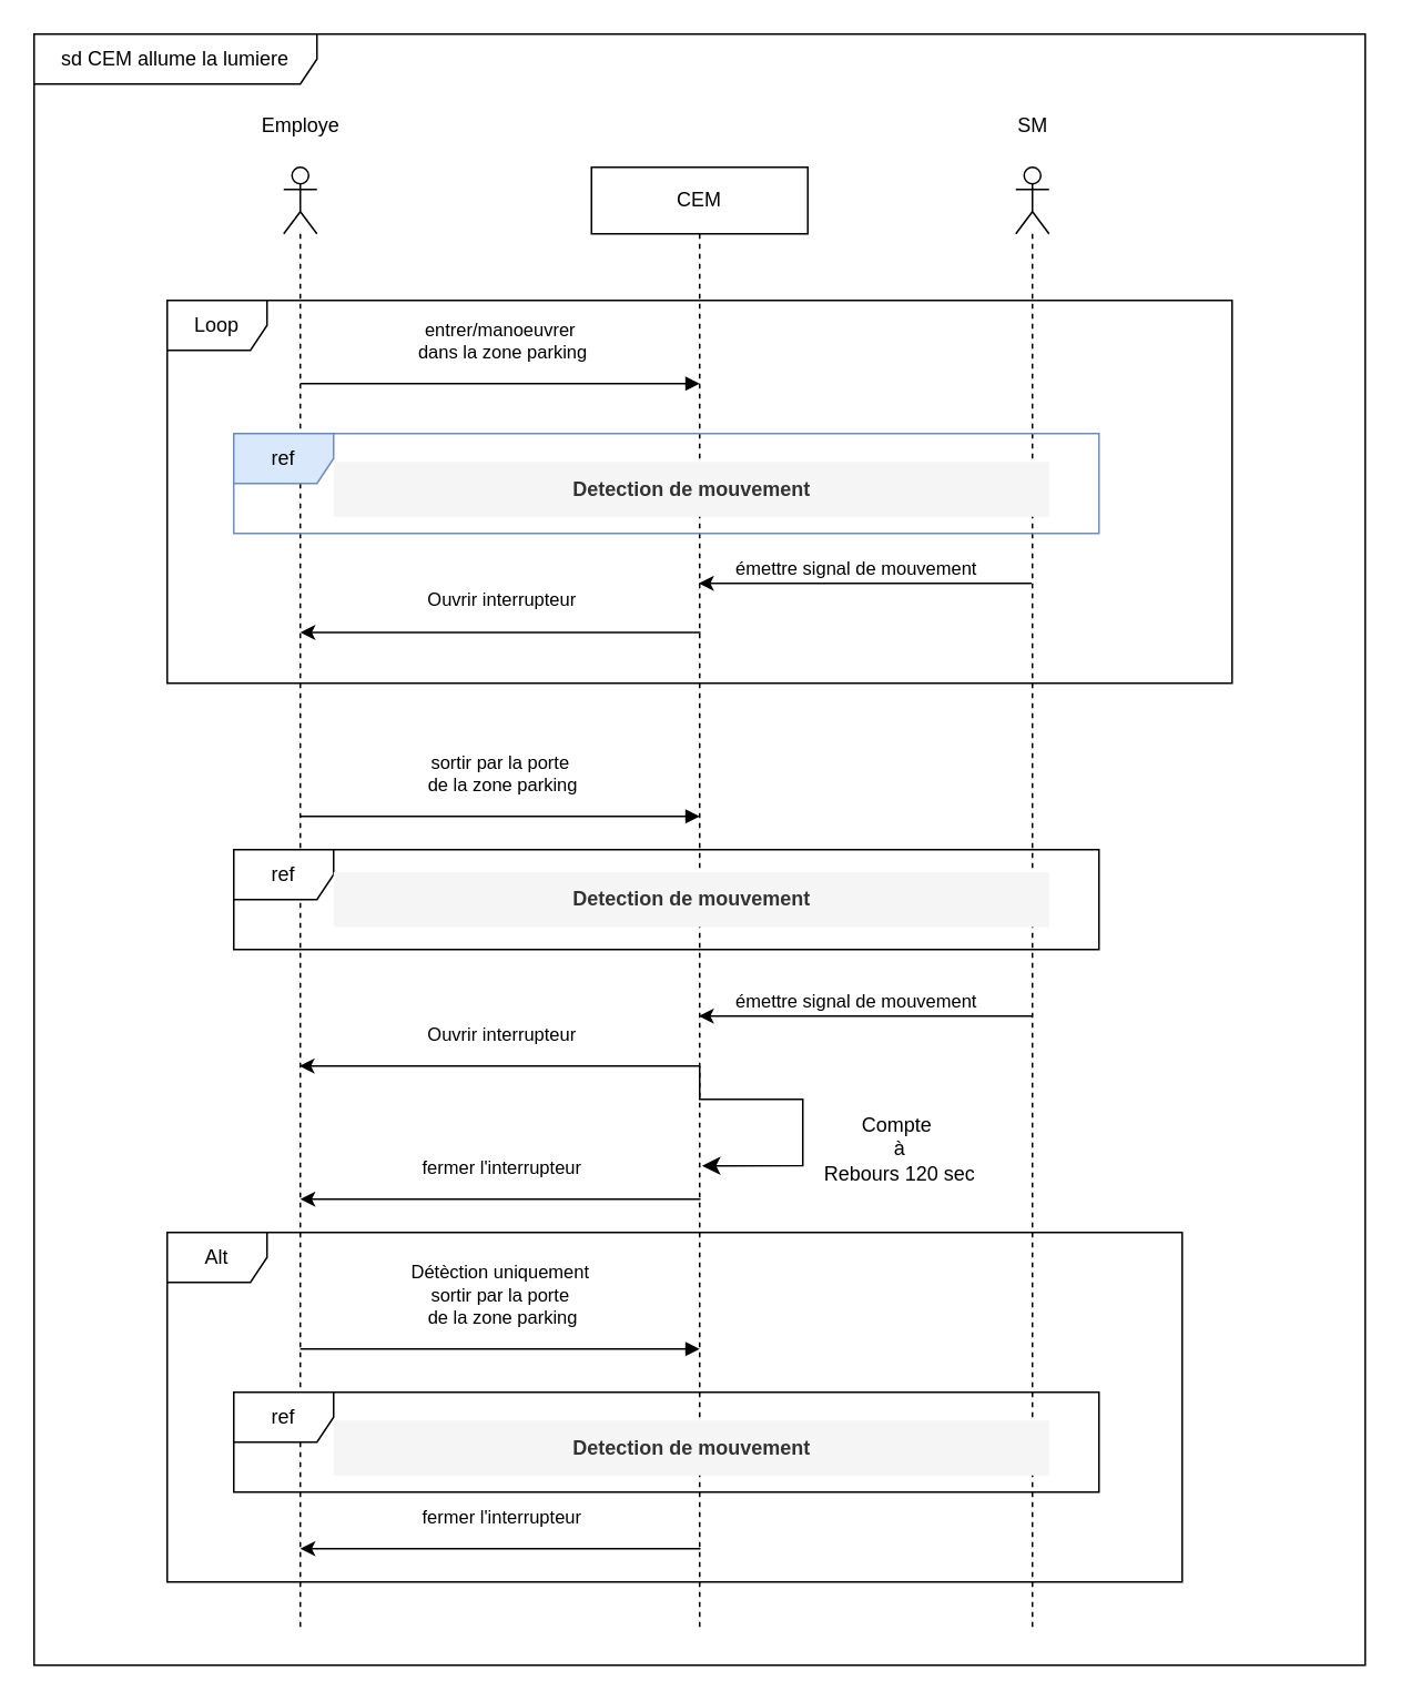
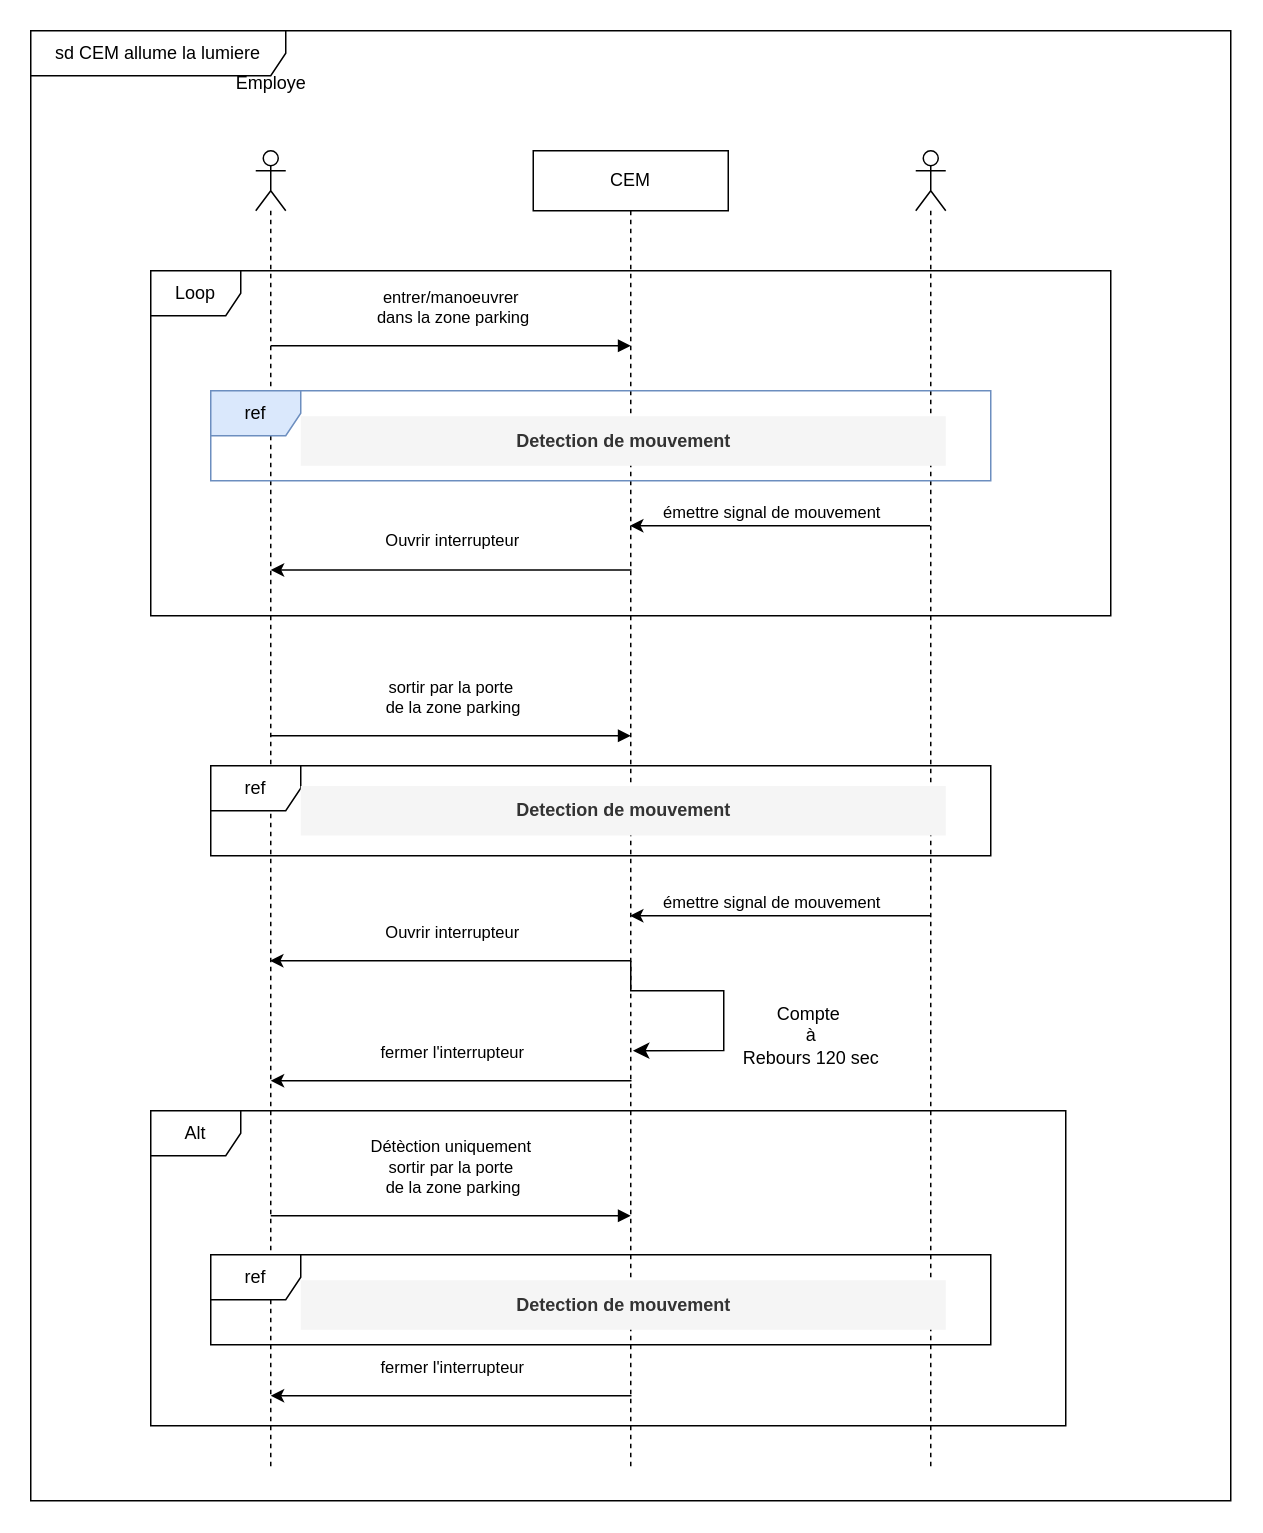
- <mxCell id="33" value="Employe" style="text;html=1;align=center;verticalAlign=middle;resizable=0;points=[];autosize=1;strokeColor=none;fillColor=none;" parent="1" vertex="1"><mxGeometry x="145" y="60" width="70" height="30" as="geometry" /></mxCell>
+ <mxCell id="33" value="Employe" style="text;html=1;align=center;verticalAlign=middle;resizable=0;points=[];autosize=1;strokeColor=none;fillColor=none;" parent="1" vertex="1"><mxGeometry x="145" y="40" width="70" height="30" as="geometry" /></mxCell>
- <mxCell id="34" value="SM" style="text;html=1;align=center;verticalAlign=middle;resizable=0;points=[];autosize=1;strokeColor=none;fillColor=none;" parent="1" vertex="1"><mxGeometry x="600" y="60" width="40" height="30" as="geometry" /></mxCell>
